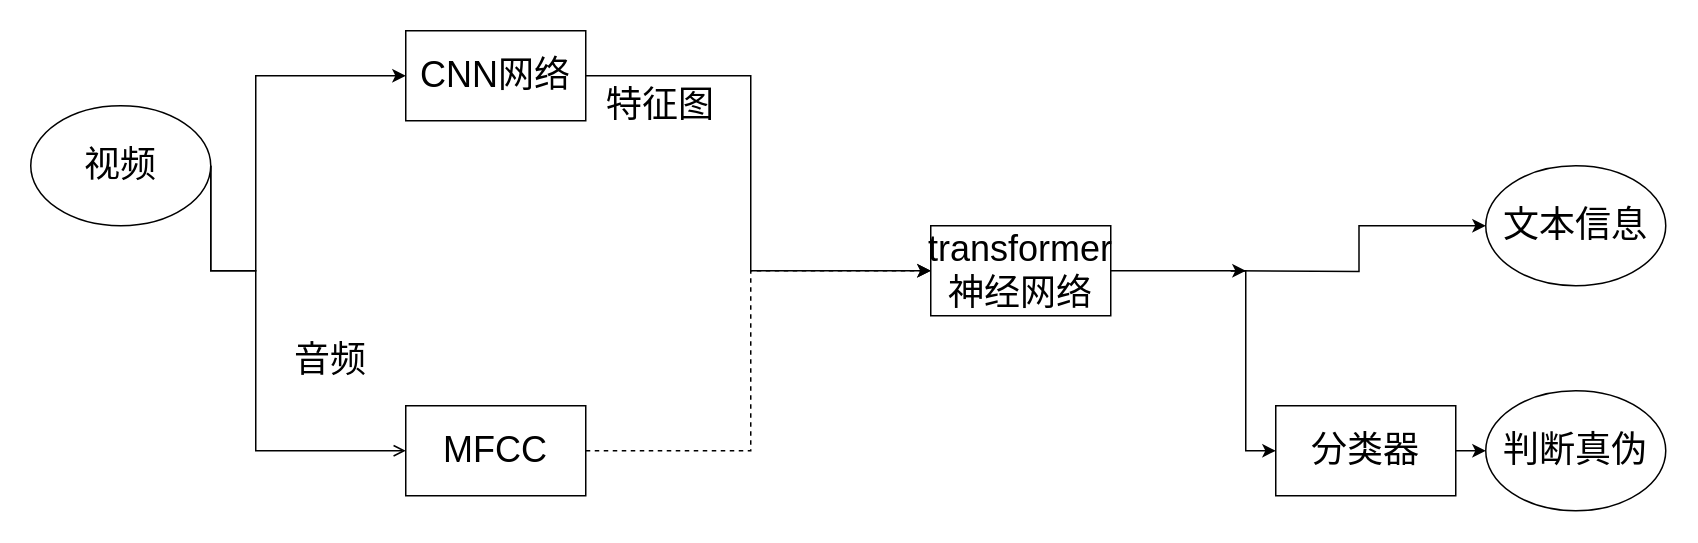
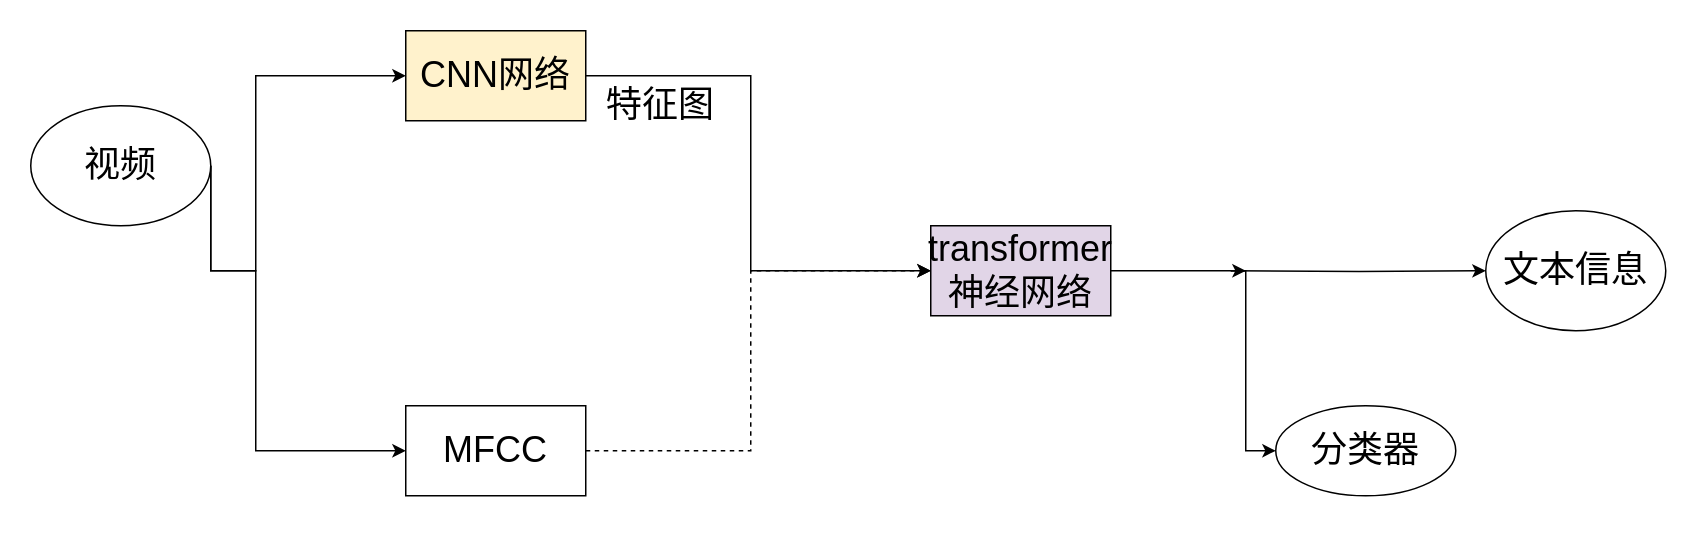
- <mxCell id="2" value="&lt;font style=&quot;font-size: 24px&quot;&gt;CNN网络&lt;/font&gt;" style="rounded=0;whiteSpace=wrap;html=1;" vertex="1" parent="1"><mxGeometry x="270" y="20" width="120" height="60" as="geometry" /></mxCell>
+ <mxCell id="2" value="&lt;font style=&quot;font-size: 24px&quot;&gt;CNN网络&lt;/font&gt;" style="rounded=0;whiteSpace=wrap;html=1;fillColor=#fff2cc;" vertex="1" parent="1"><mxGeometry x="270" y="20" width="120" height="60" as="geometry" /></mxCell>
- <mxCell id="13" value="&lt;font style=&quot;font-size: 24px&quot;&gt;文本信息&lt;/font&gt;" style="ellipse;whiteSpace=wrap;html=1;" vertex="1" parent="1"><mxGeometry x="990" y="110" width="120" height="80" as="geometry" /></mxCell>
+ <mxCell id="13" value="&lt;font style=&quot;font-size: 24px&quot;&gt;文本信息&lt;/font&gt;" style="ellipse;whiteSpace=wrap;html=1;" vertex="1" parent="1"><mxGeometry x="990" y="140" width="120" height="80" as="geometry" /></mxCell>
- <mxCell id="7" value="&lt;font style=&quot;font-size: 24px&quot;&gt;transformer神经网络&lt;/font&gt;" style="rounded=0;whiteSpace=wrap;html=1;" vertex="1" parent="1"><mxGeometry x="620" y="150" width="120" height="60" as="geometry" /></mxCell>
+ <mxCell id="7" value="&lt;font style=&quot;font-size: 24px&quot;&gt;transformer神经网络&lt;/font&gt;" style="rounded=0;whiteSpace=wrap;html=1;fillColor=#e1d5e7;" vertex="1" parent="1"><mxGeometry x="620" y="150" width="120" height="60" as="geometry" /></mxCell>
- <mxCell id="17" value="&lt;font style=&quot;font-size: 24px&quot;&gt;音频&lt;/font&gt;" style="text;html=1;strokeColor=none;fillColor=none;align=center;verticalAlign=middle;whiteSpace=wrap;rounded=0;" vertex="1" parent="1"><mxGeometry x="180" y="230" width="80" height="20" as="geometry" /></mxCell>
- <mxCell id="11" style="edgeStyle=orthogonalEdgeStyle;rounded=0;orthogonalLoop=1;jettySize=auto;html=1;exitX=1;exitY=0.5;exitDx=0;exitDy=0;entryX=0;entryY=0.5;entryDx=0;entryDy=0;endArrow=open;" edge="1" parent="1" source="12" target="4"><mxGeometry relative="1" as="geometry"><Array as="points"><mxPoint x="170" y="180" /><mxPoint x="170" y="300" /></Array></mxGeometry></mxCell>
+ <mxCell id="11" style="edgeStyle=orthogonalEdgeStyle;rounded=0;orthogonalLoop=1;jettySize=auto;html=1;exitX=1;exitY=0.5;exitDx=0;exitDy=0;entryX=0;entryY=0.5;entryDx=0;entryDy=0;" edge="1" parent="1" source="12" target="4"><mxGeometry relative="1" as="geometry"><Array as="points"><mxPoint x="170" y="180" /><mxPoint x="170" y="300" /></Array></mxGeometry></mxCell>
- <mxCell id="16" value="&lt;font style=&quot;font-size: 24px&quot;&gt;分类器&lt;/font&gt;" style="rounded=0;whiteSpace=wrap;html=1;" vertex="1" parent="1"><mxGeometry x="850" y="270" width="120" height="60" as="geometry" /></mxCell>
+ <mxCell id="16" value="&lt;font style=&quot;font-size: 24px&quot;&gt;分类器&lt;/font&gt;" style="ellipse;whiteSpace=wrap;html=1;" vertex="1" parent="1"><mxGeometry x="850" y="270" width="120" height="60" as="geometry" /></mxCell>
- <mxCell id="15" style="edgeStyle=orthogonalEdgeStyle;rounded=0;orthogonalLoop=1;jettySize=auto;html=1;exitX=1;exitY=0.5;exitDx=0;exitDy=0;entryX=0;entryY=0.5;entryDx=0;entryDy=0;" edge="1" parent="1" source="16" target="14"><mxGeometry relative="1" as="geometry" /></mxCell>
- <mxCell id="14" value="&lt;font style=&quot;font-size: 24px&quot;&gt;判断真伪&lt;/font&gt;" style="ellipse;whiteSpace=wrap;html=1;" vertex="1" parent="1"><mxGeometry x="990" y="260" width="120" height="80" as="geometry" /></mxCell>
